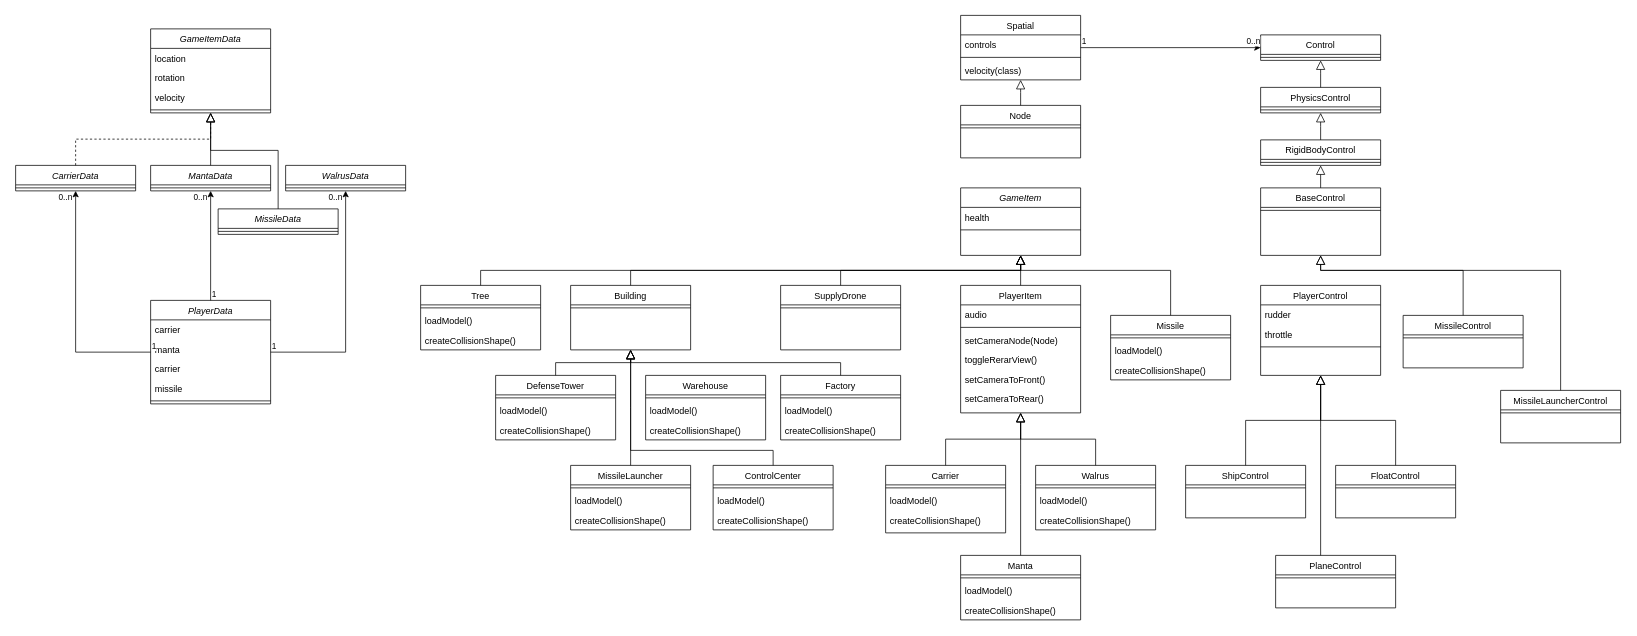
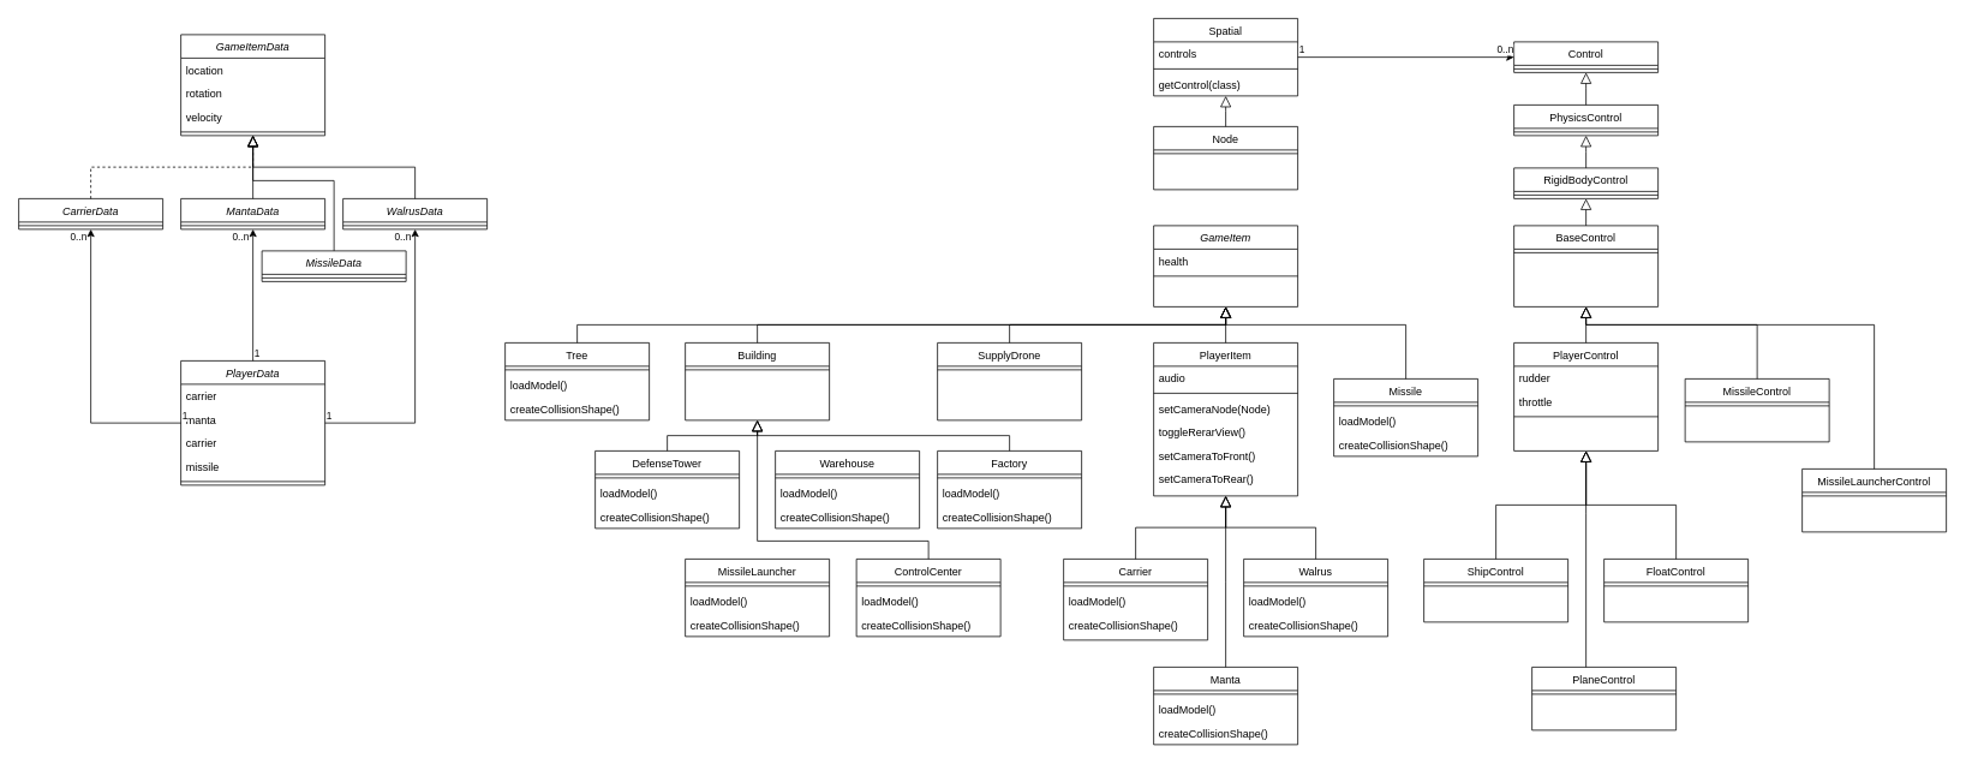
- <mxCell id="33" value="velocity(class)" style="text;align=left;verticalAlign=top;spacingLeft=4;spacingRight=4;overflow=hidden;rotatable=0;points=[[0,0.5],[1,0.5]];portConstraint=eastwest;" parent="30" vertex="1"><mxGeometry y="60" width="160" height="26" as="geometry" /></mxCell>
+ <mxCell id="33" value="getControl(class)" style="text;align=left;verticalAlign=top;spacingLeft=4;spacingRight=4;overflow=hidden;rotatable=0;points=[[0,0.5],[1,0.5]];portConstraint=eastwest;" parent="30" vertex="1"><mxGeometry y="60" width="160" height="26" as="geometry" /></mxCell>
+ <mxCell id="128" value="" style="endArrow=block;endSize=10;endFill=0;shadow=0;strokeWidth=1;rounded=0;edgeStyle=elbowEdgeStyle;elbow=vertical;" edge="1" parent="1" source="124" target="109"><mxGeometry width="160" relative="1" as="geometry"><mxPoint x="110" y="240" as="sourcePoint" /><mxPoint x="300" y="192" as="targetPoint" /></mxGeometry></mxCell>
+ <mxCell id="65" value="" style="endArrow=block;endSize=10;endFill=0;shadow=0;strokeWidth=1;rounded=0;edgeStyle=elbowEdgeStyle;elbow=vertical;" edge="1" parent="1" source="46" target="63"><mxGeometry width="160" relative="1" as="geometry"><mxPoint x="1710" y="630" as="sourcePoint" /><mxPoint x="1770" y="510" as="targetPoint" /></mxGeometry></mxCell>
- <mxCell id="99" value="" style="endArrow=block;endSize=10;endFill=0;shadow=0;strokeWidth=1;rounded=0;edgeStyle=elbowEdgeStyle;elbow=vertical;" edge="1" parent="1" source="95" target="68"><mxGeometry width="160" relative="1" as="geometry"><mxPoint x="560" y="530" as="sourcePoint" /><mxPoint x="850" y="476" as="targetPoint" /></mxGeometry></mxCell>
